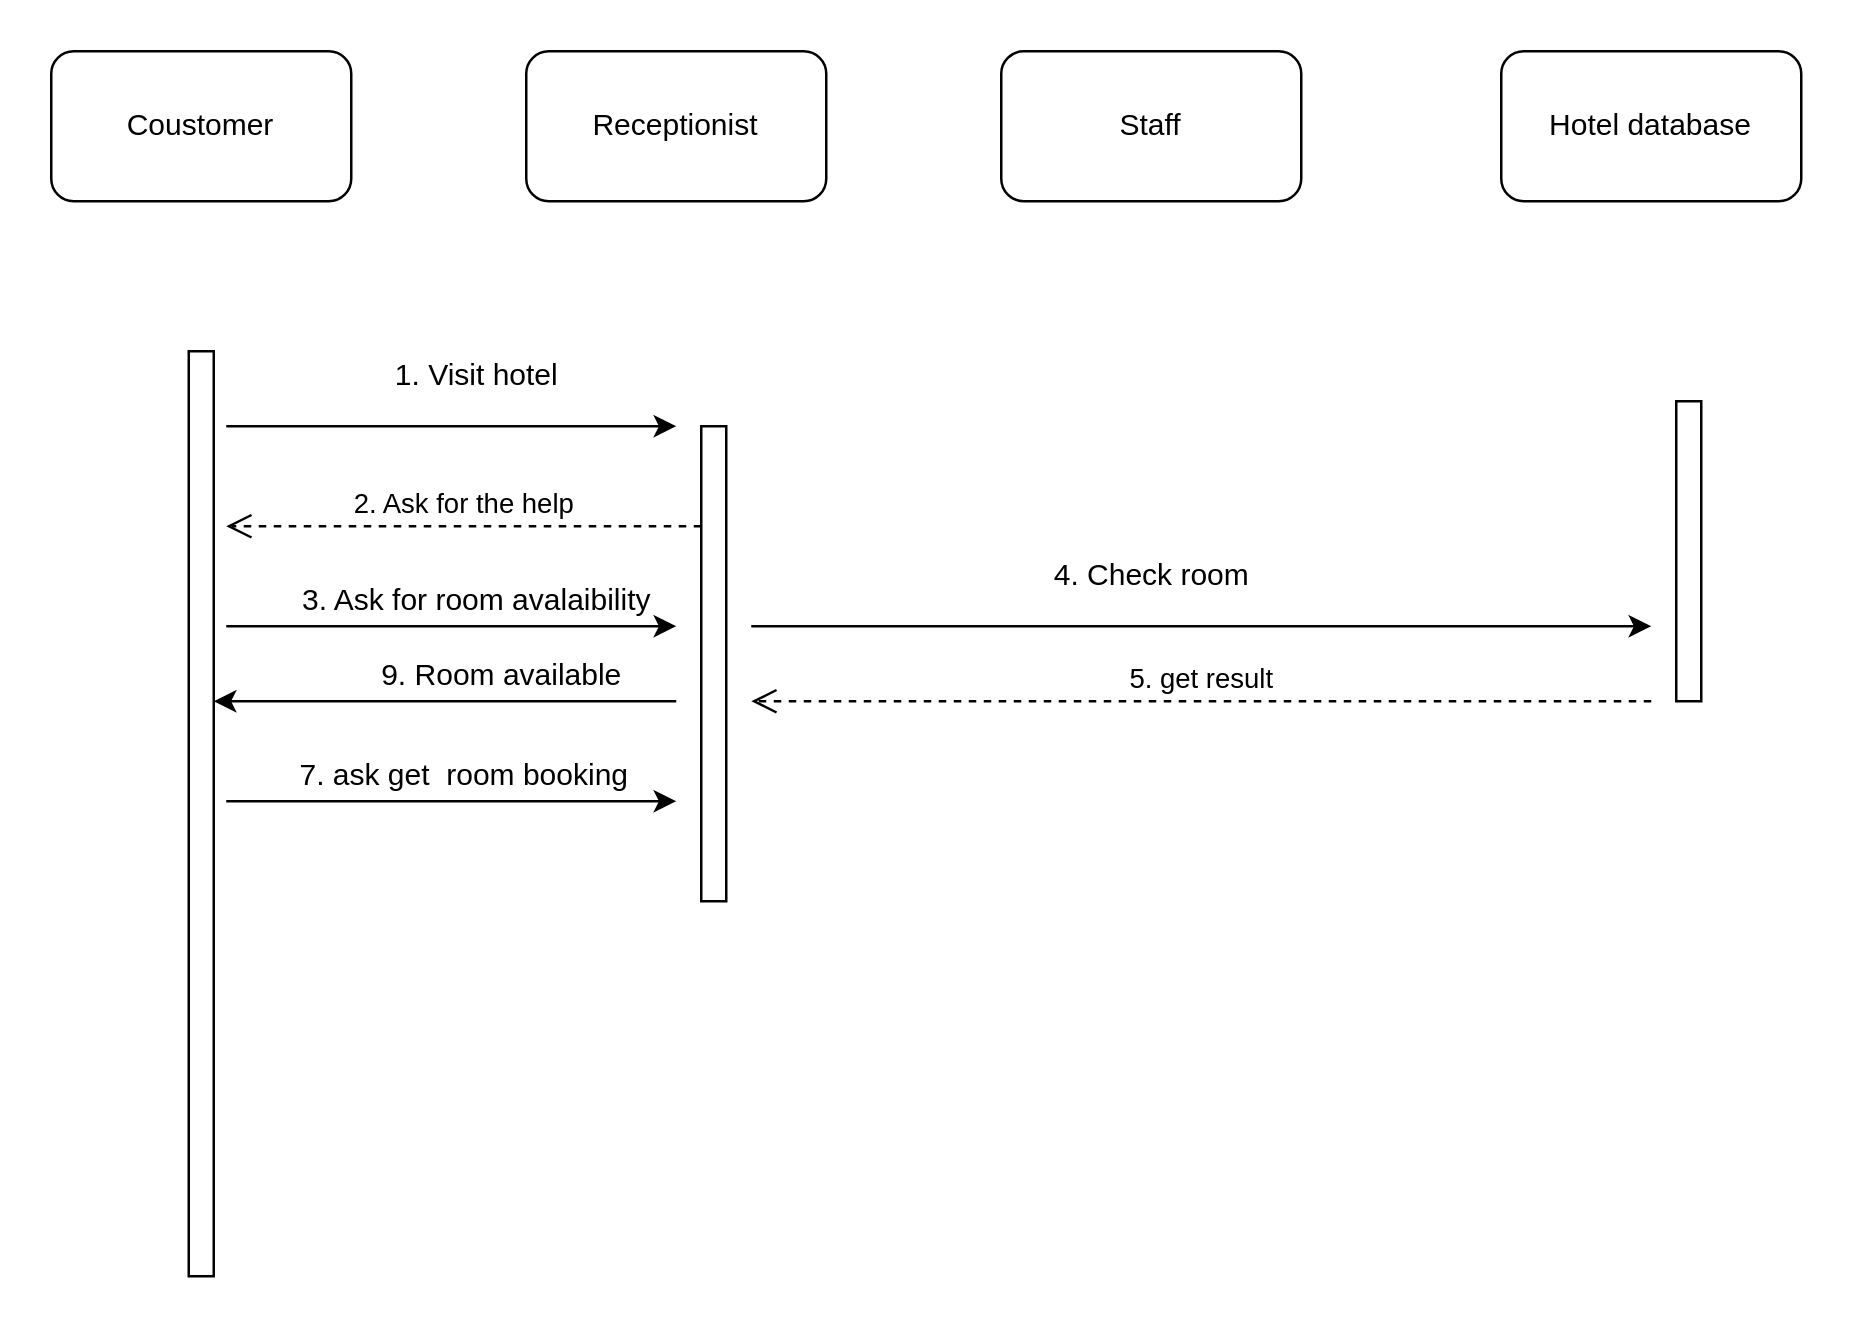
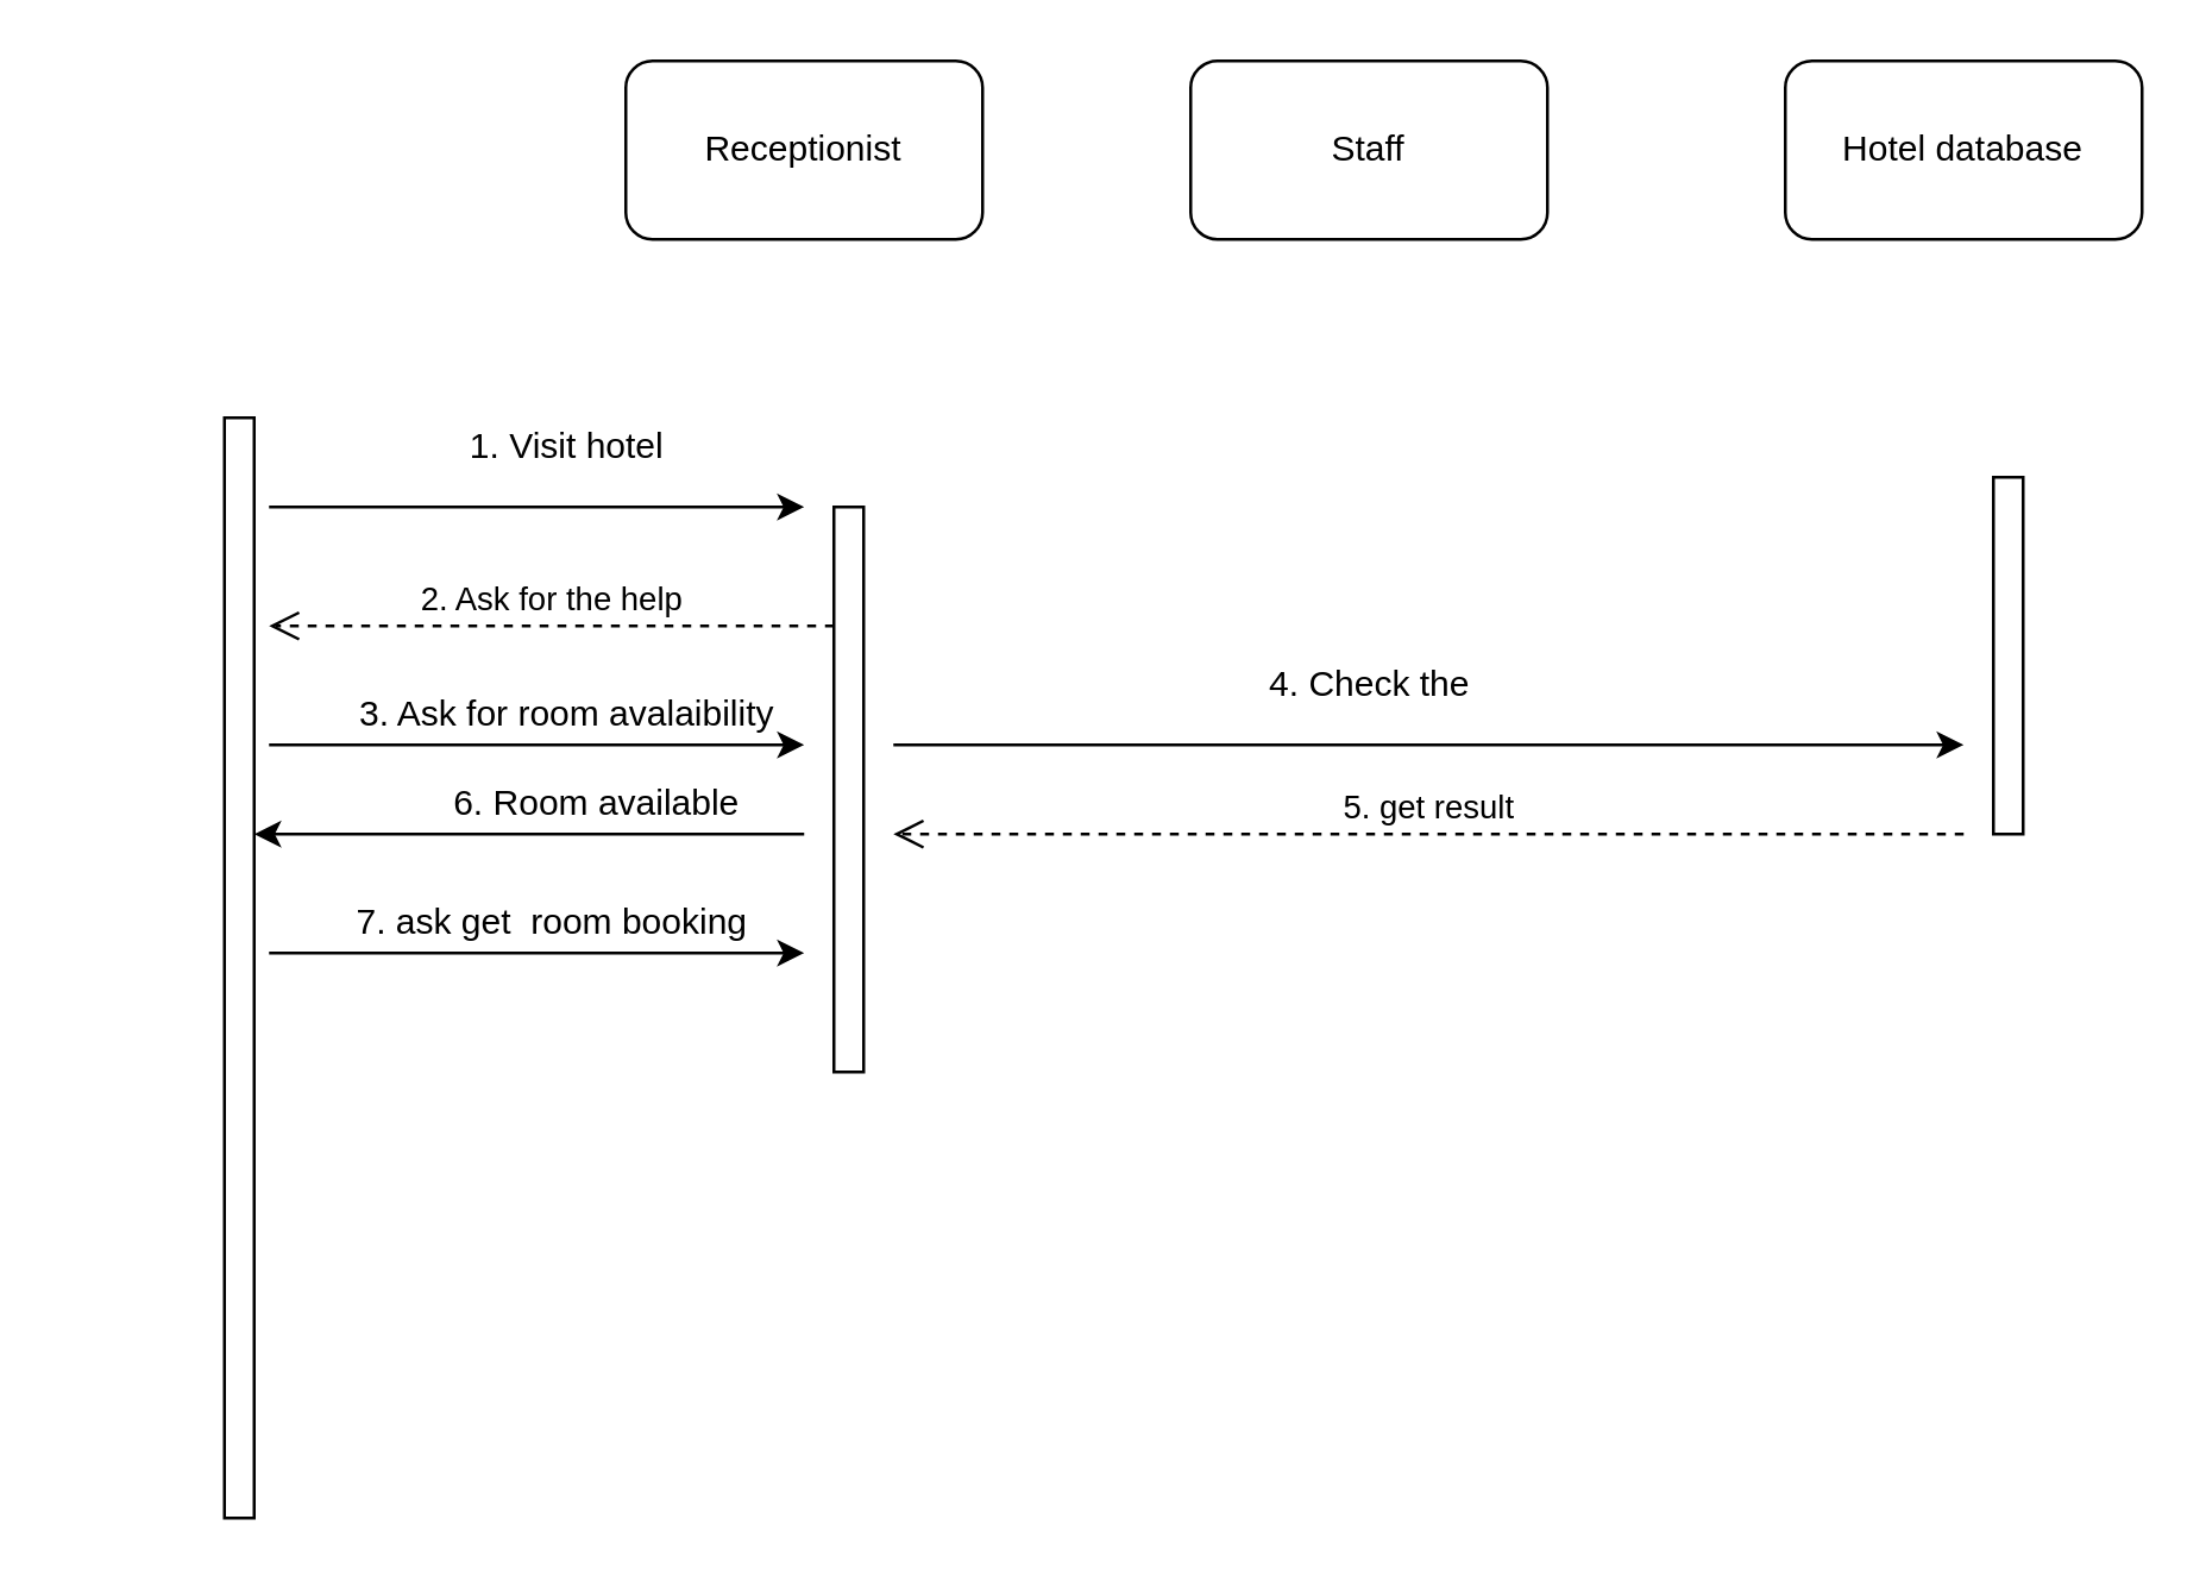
- <mxCell id="5" value="Coustomer" style="rounded=1;whiteSpace=wrap;html=1;" parent="1" vertex="1"><mxGeometry y="20" width="120" height="60" as="geometry" x="20" /></mxCell>
- <mxCell id="15" value="4. Check room" style="text;html=1;align=center;verticalAlign=middle;resizable=0;points=[];autosize=1;strokeColor=none;" parent="1" vertex="1"><mxGeometry x="415" y="220" width="90" height="20" as="geometry" /></mxCell>
+ <mxCell id="15" value="4. Check the" style="text;html=1;align=center;verticalAlign=middle;resizable=0;points=[];autosize=1;strokeColor=none;" parent="1" vertex="1"><mxGeometry x="415" y="220" width="90" height="20" as="geometry" /></mxCell>
- <mxCell id="18" value="9. Room available" style="text;html=1;align=center;verticalAlign=middle;resizable=0;points=[];autosize=1;strokeColor=none;" parent="1" vertex="1"><mxGeometry x="145" y="260" width="110" height="20" as="geometry" /></mxCell>
+ <mxCell id="18" value="6. Room available" style="text;html=1;align=center;verticalAlign=middle;resizable=0;points=[];autosize=1;strokeColor=none;" parent="1" vertex="1"><mxGeometry x="145" y="260" width="110" height="20" as="geometry" /></mxCell>
